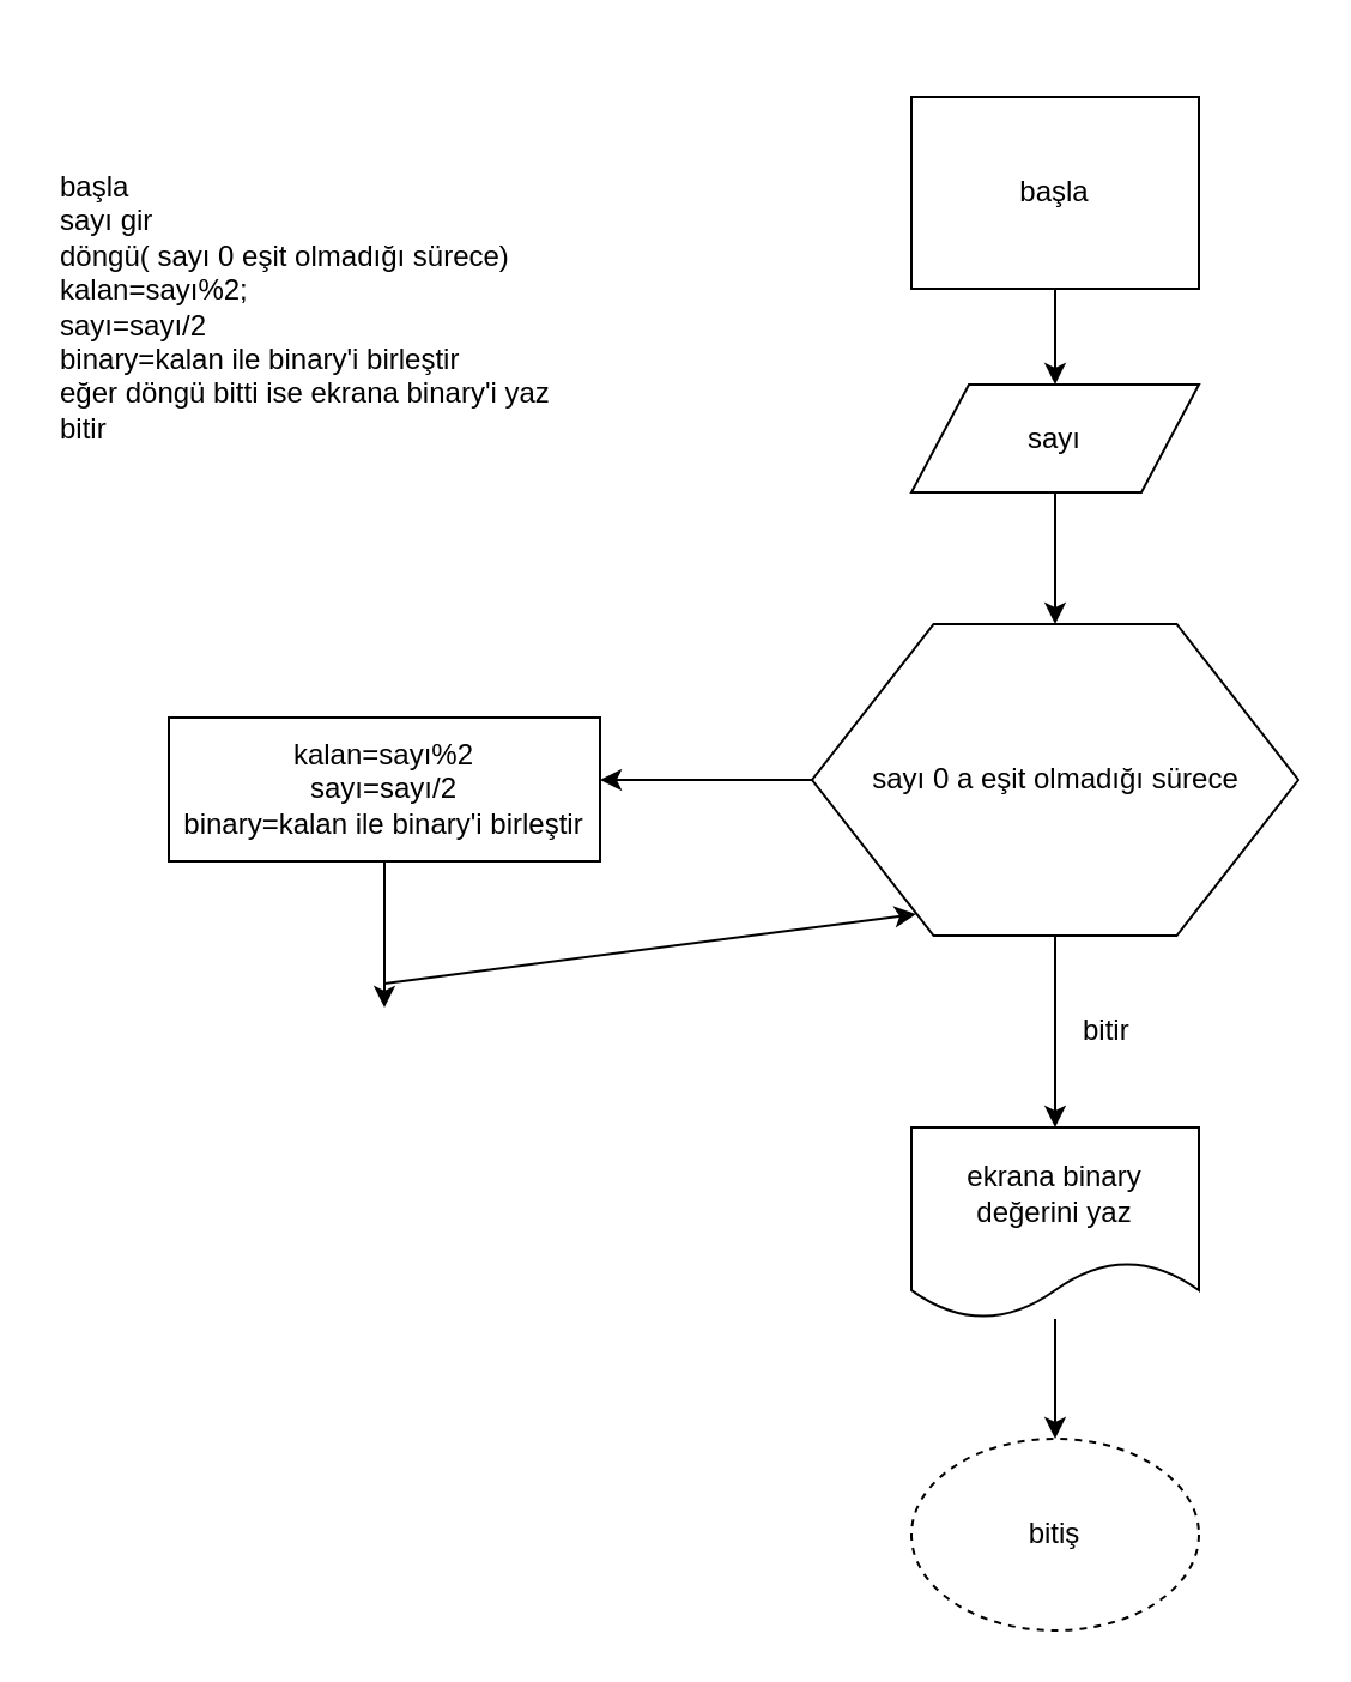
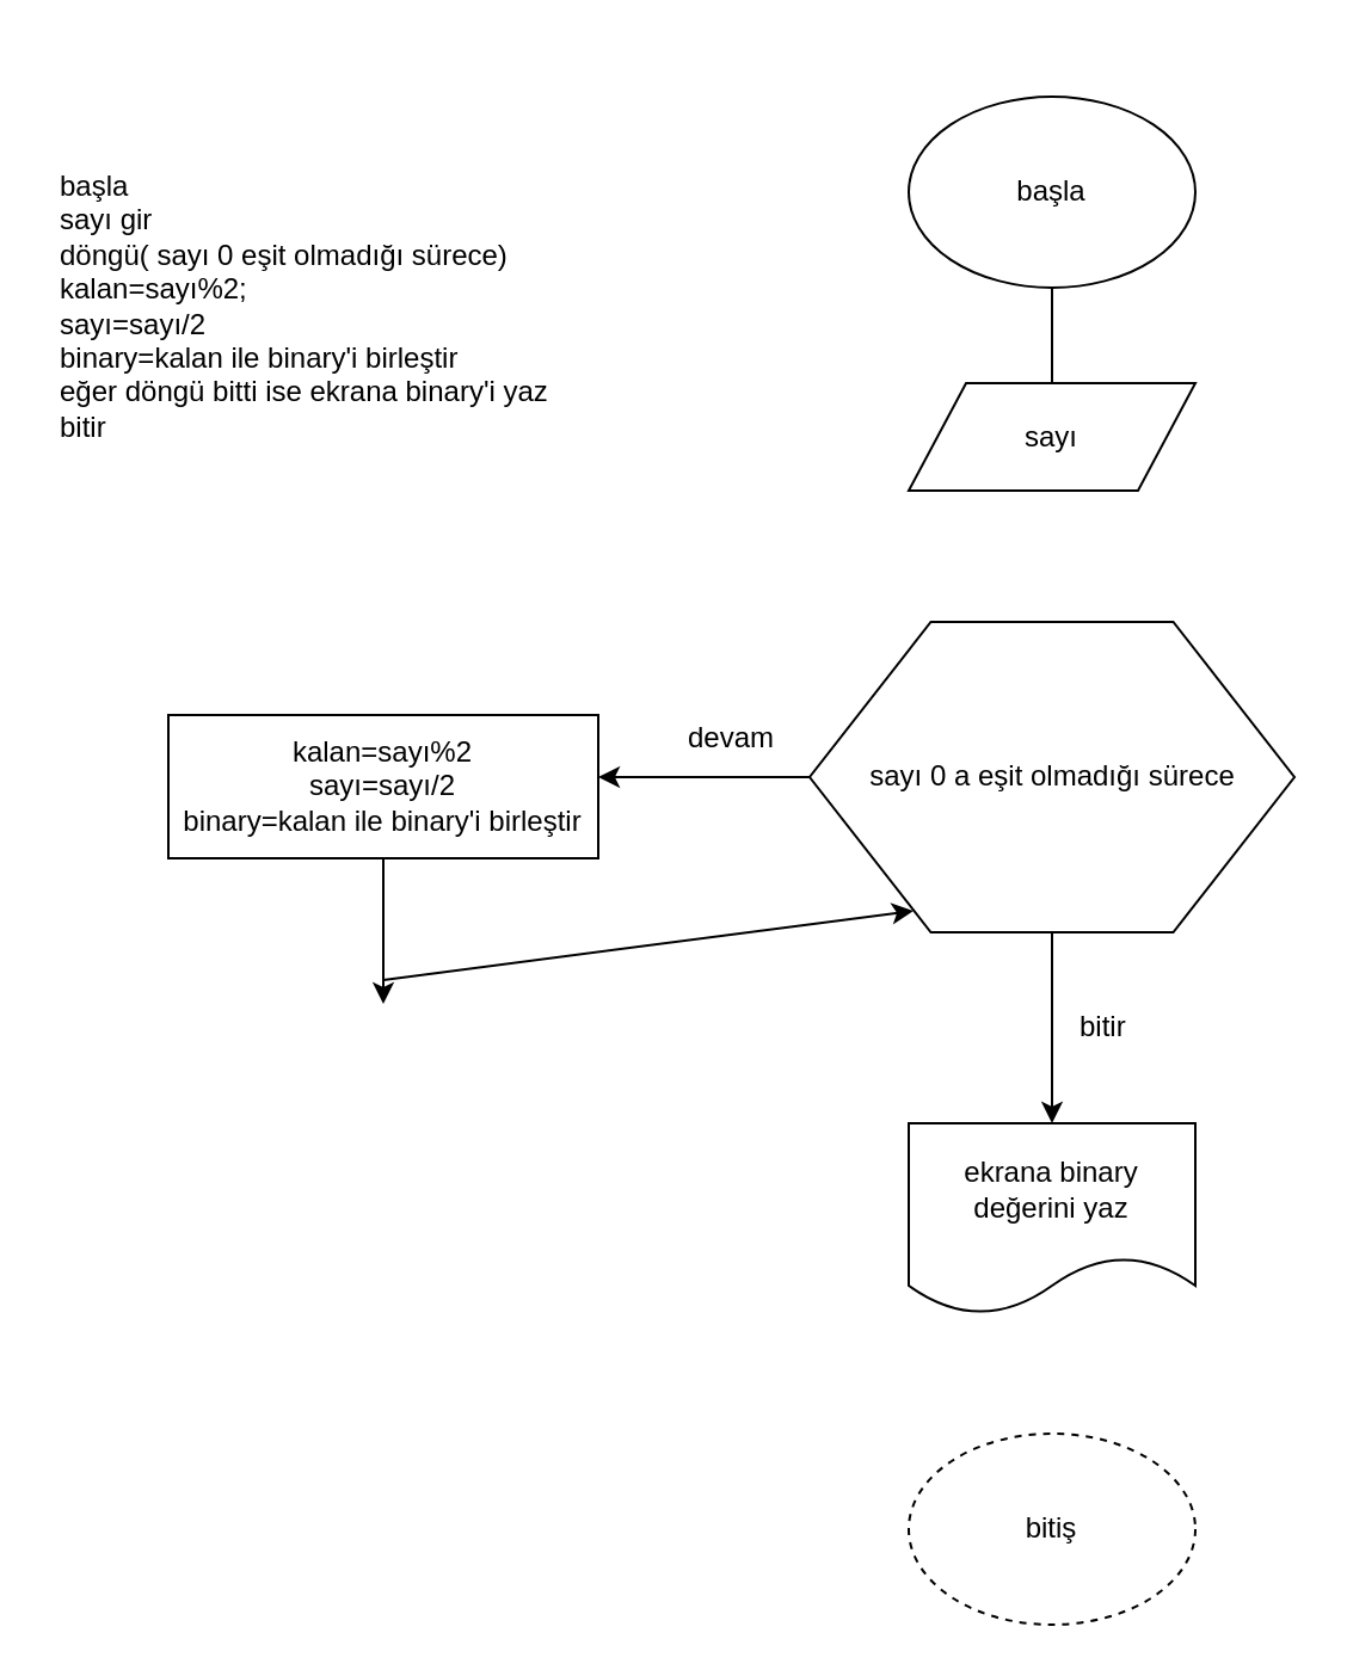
- <mxCell id="4" value="başla" style="whiteSpace=wrap;html=1;rounded=0;" vertex="1" parent="1"><mxGeometry x="380" y="40" width="120" height="80" as="geometry" /></mxCell>
+ <mxCell id="4" value="başla" style="ellipse;whiteSpace=wrap;html=1;" vertex="1" parent="1"><mxGeometry x="380" y="40" width="120" height="80" as="geometry" /></mxCell>
- <mxCell id="3" style="edgeStyle=orthogonalEdgeStyle;rounded=0;orthogonalLoop=1;jettySize=auto;html=1;exitX=0.5;exitY=1;exitDx=0;exitDy=0;entryX=0.5;entryY=0;entryDx=0;entryDy=0;" edge="1" parent="1" source="4" target="6"><mxGeometry relative="1" as="geometry" /></mxCell>
+ <mxCell id="3" style="edgeStyle=orthogonalEdgeStyle;rounded=0;orthogonalLoop=1;jettySize=auto;html=1;exitX=0.5;exitY=1;exitDx=0;exitDy=0;entryX=0.5;entryY=0;entryDx=0;entryDy=0;endArrow=none;" edge="1" parent="1" source="4" target="6"><mxGeometry relative="1" as="geometry" /></mxCell>
- <mxCell id="5" style="edgeStyle=orthogonalEdgeStyle;rounded=0;orthogonalLoop=1;jettySize=auto;html=1;exitX=0.5;exitY=1;exitDx=0;exitDy=0;" edge="1" parent="1" source="6" target="9"><mxGeometry relative="1" as="geometry" /></mxCell>
+ <mxCell id="10" value="devam" style="text;html=1;resizable=0;points=[];autosize=1;align=left;verticalAlign=top;spacingTop=-4;" vertex="1" parent="1"><mxGeometry x="286" y="299" width="50" height="20" as="geometry" /></mxCell>
- <mxCell id="15" style="edgeStyle=orthogonalEdgeStyle;rounded=0;orthogonalLoop=1;jettySize=auto;html=1;" edge="1" parent="1" source="16" target="17"><mxGeometry relative="1" as="geometry" /></mxCell>
